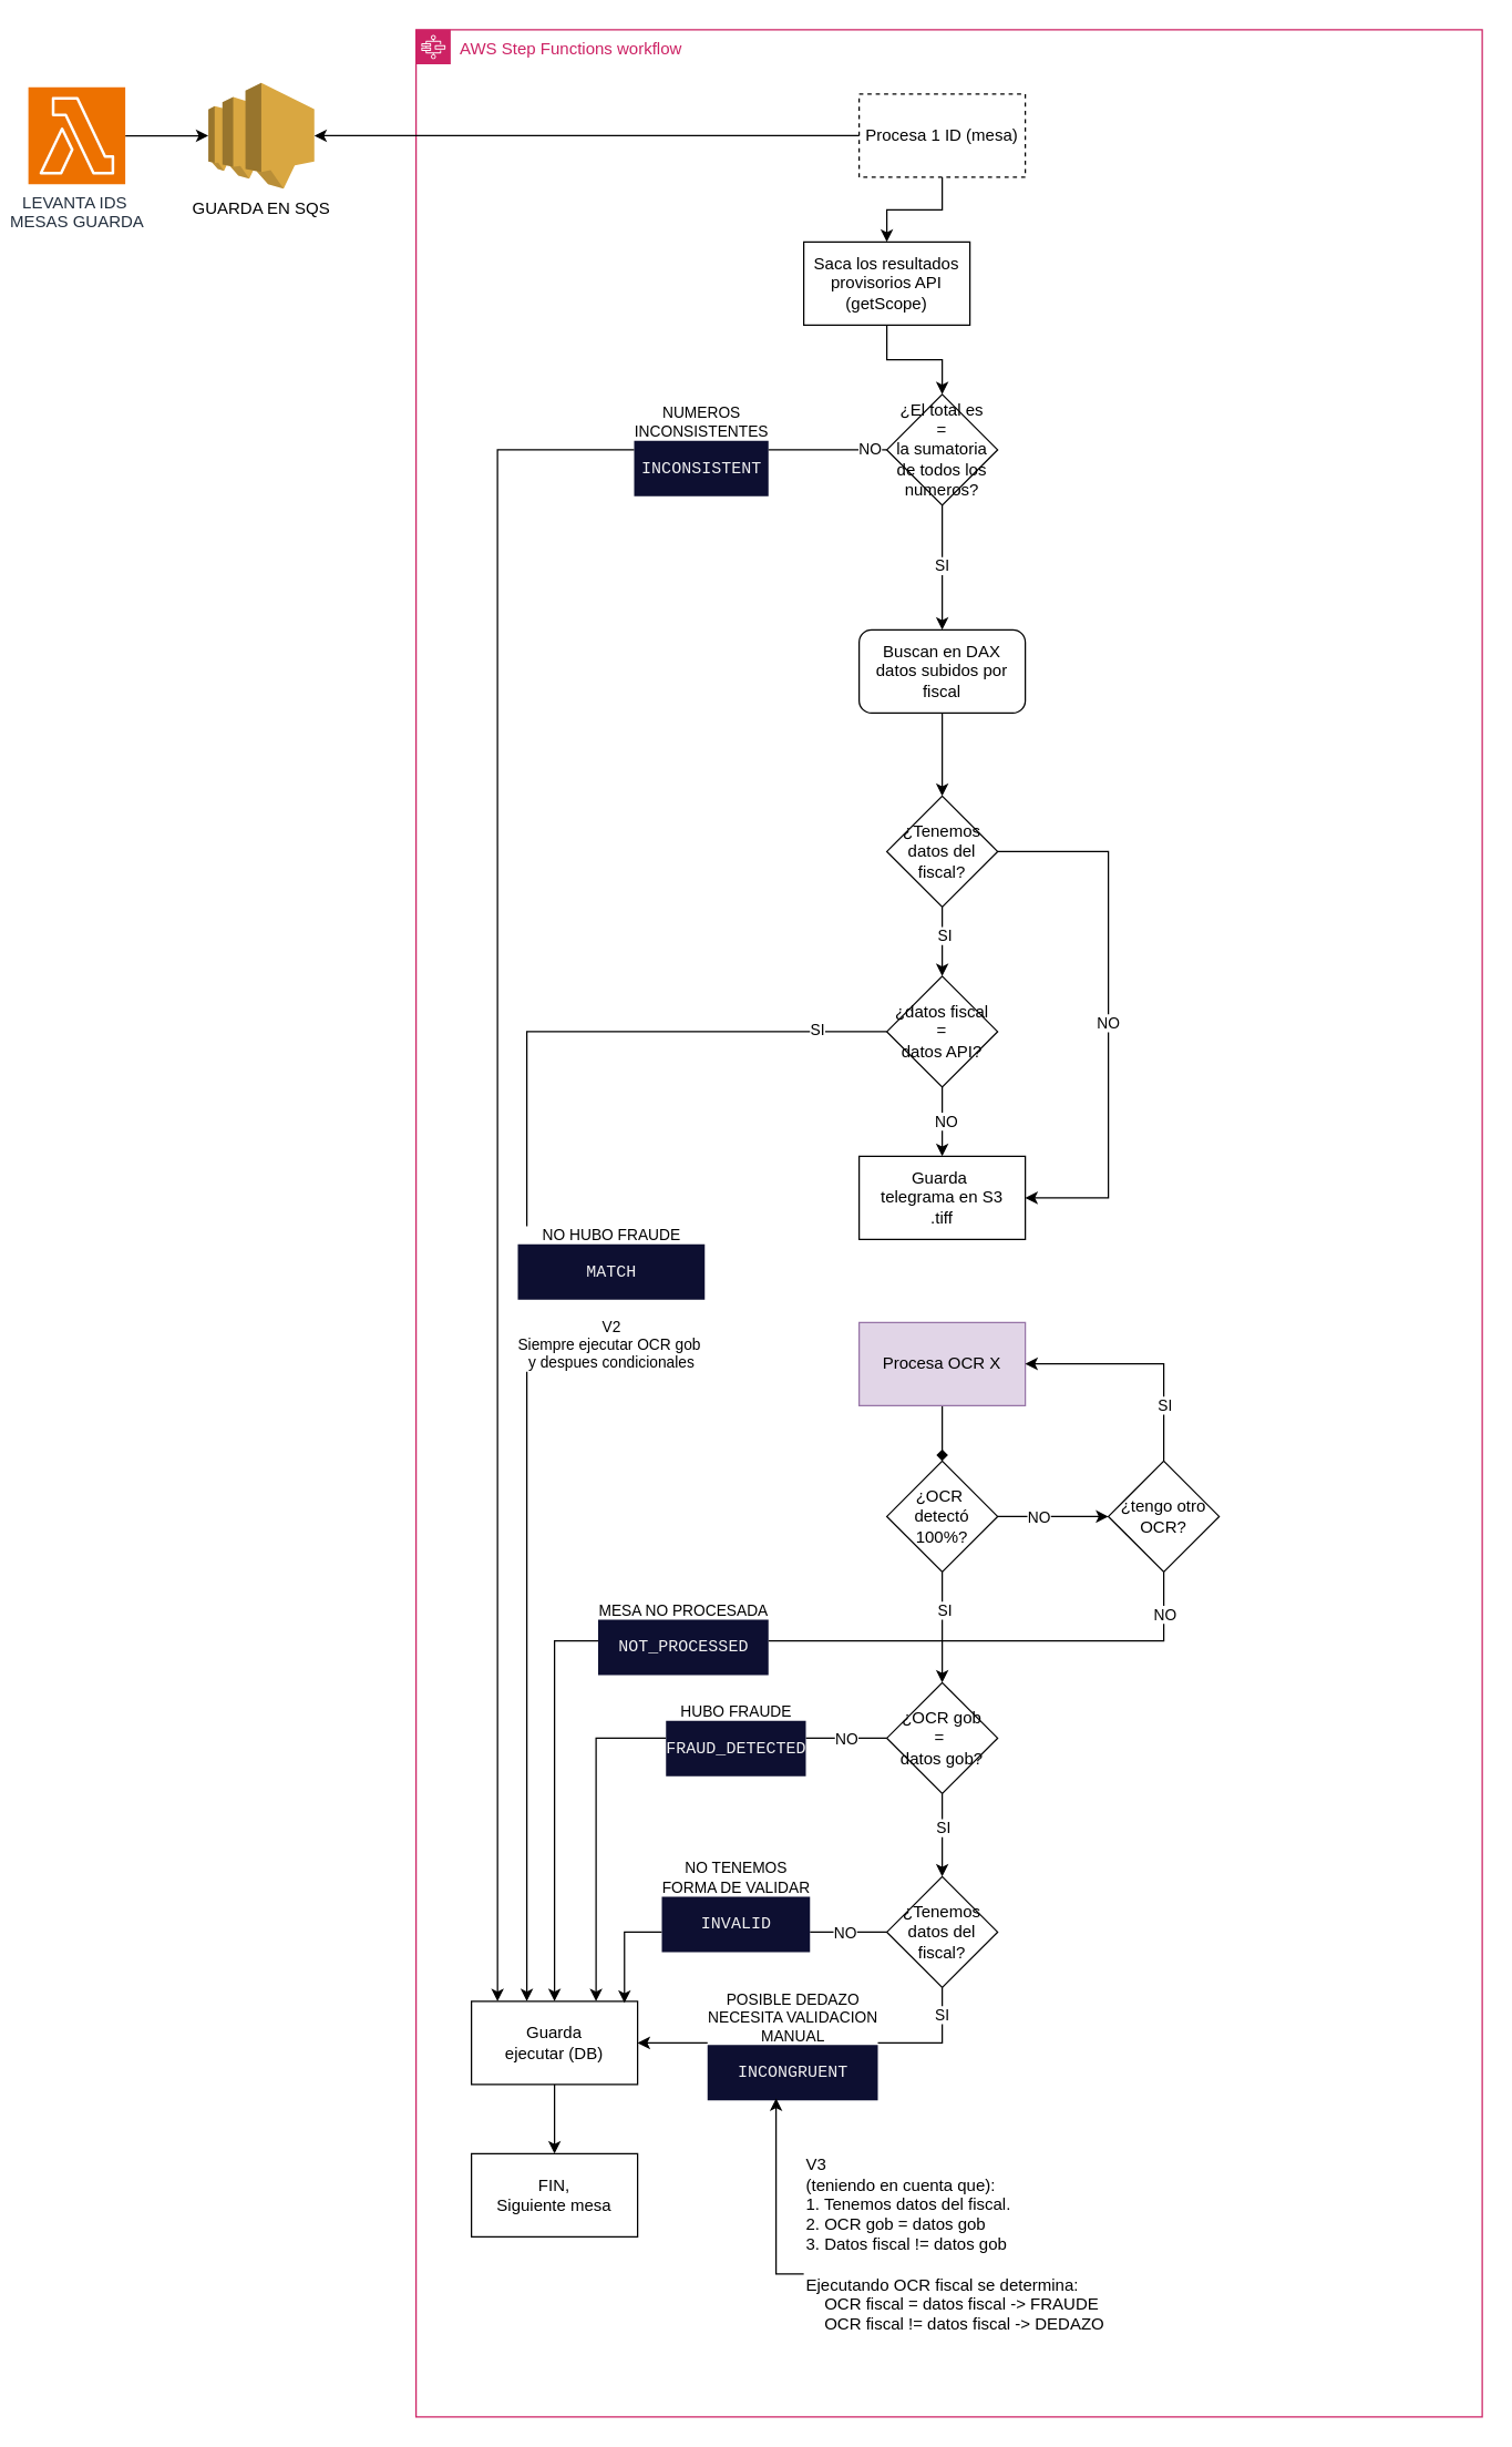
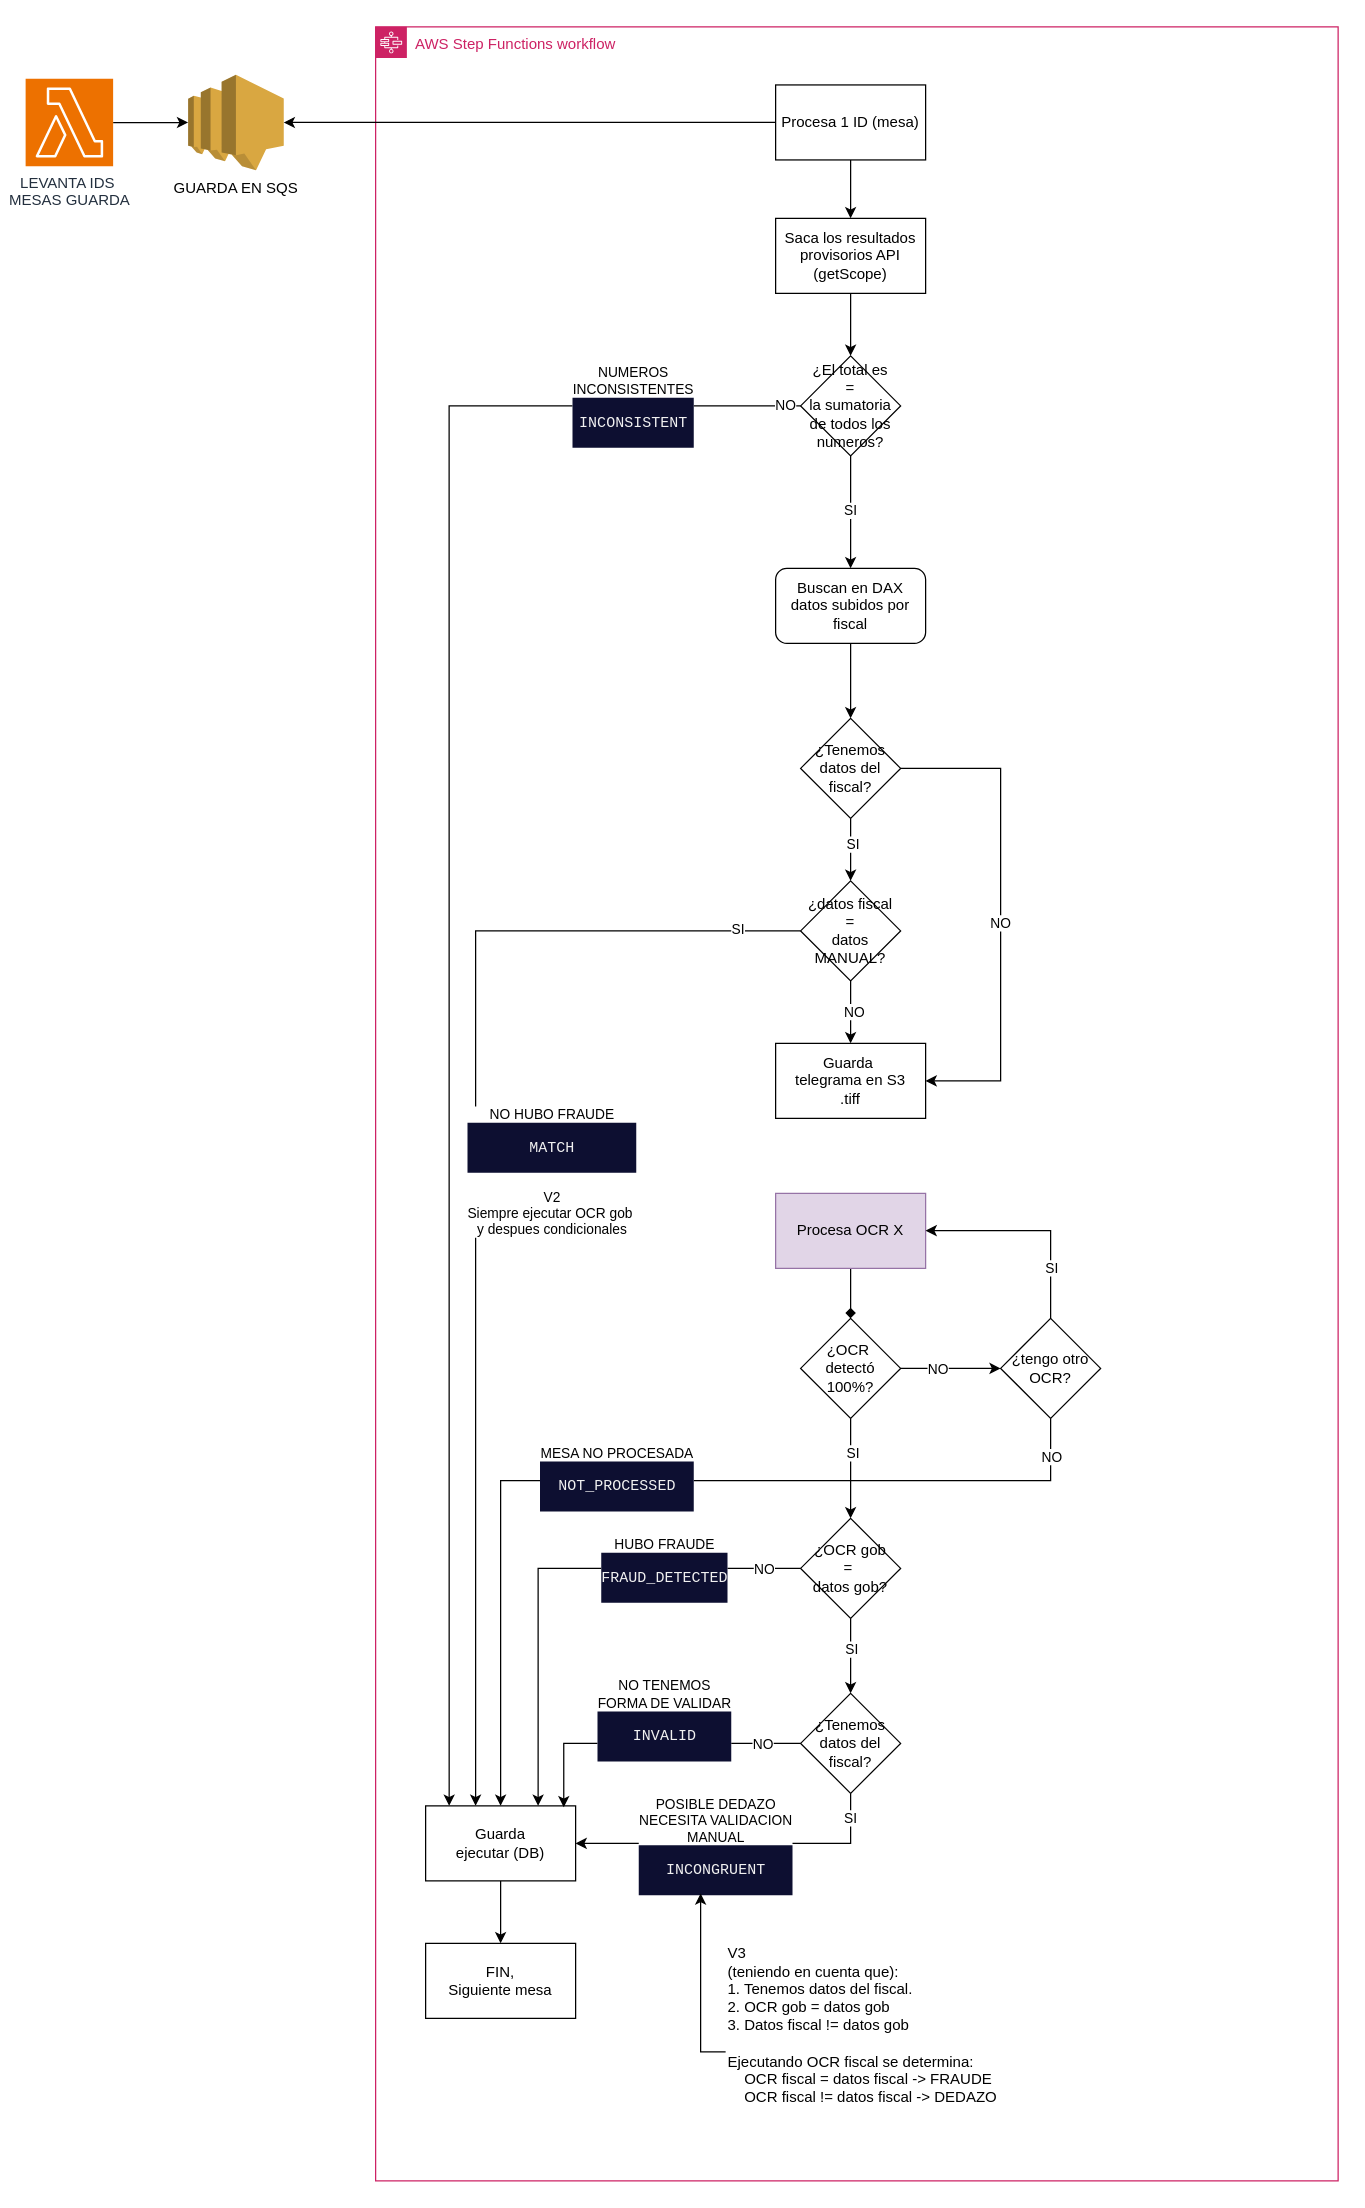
- <mxCell id="7" value="Procesa 1 ID (mesa)" style="rounded=0;whiteSpace=wrap;html=1;dashed=1;" vertex="1" parent="5"><mxGeometry x="320" y="46.5" width="120" height="60" as="geometry" /></mxCell>
+ <mxCell id="7" value="Procesa 1 ID (mesa)" style="rounded=0;whiteSpace=wrap;html=1;" vertex="1" parent="5"><mxGeometry x="320" y="46.5" width="120" height="60" as="geometry" /></mxCell>
- <mxCell id="14" value="Saca los resultados provisorios API (getScope)" style="rounded=0;whiteSpace=wrap;html=1;" vertex="1" parent="5"><mxGeometry x="280" y="153.25" width="120" height="60" as="geometry" /></mxCell>
+ <mxCell id="14" value="Saca los resultados provisorios API (getScope)" style="rounded=0;whiteSpace=wrap;html=1;" vertex="1" parent="5"><mxGeometry x="320" y="153.25" width="120" height="60" as="geometry" /></mxCell>
- <mxCell id="20" value="&lt;div&gt;¿datos fiscal&lt;/div&gt;&lt;div&gt;=&lt;/div&gt;&lt;div&gt;datos API?&lt;br&gt;&lt;/div&gt;" style="rhombus;whiteSpace=wrap;html=1;" vertex="1" parent="5"><mxGeometry x="340" y="683.25" width="80" height="80" as="geometry" /></mxCell>
+ <mxCell id="20" value="&lt;div&gt;¿datos fiscal&lt;/div&gt;&lt;div&gt;=&lt;/div&gt;&lt;div&gt;datos MANUAL?&lt;br&gt;&lt;/div&gt;" style="rhombus;whiteSpace=wrap;html=1;" vertex="1" parent="5"><mxGeometry x="340" y="683.25" width="80" height="80" as="geometry" /></mxCell>
